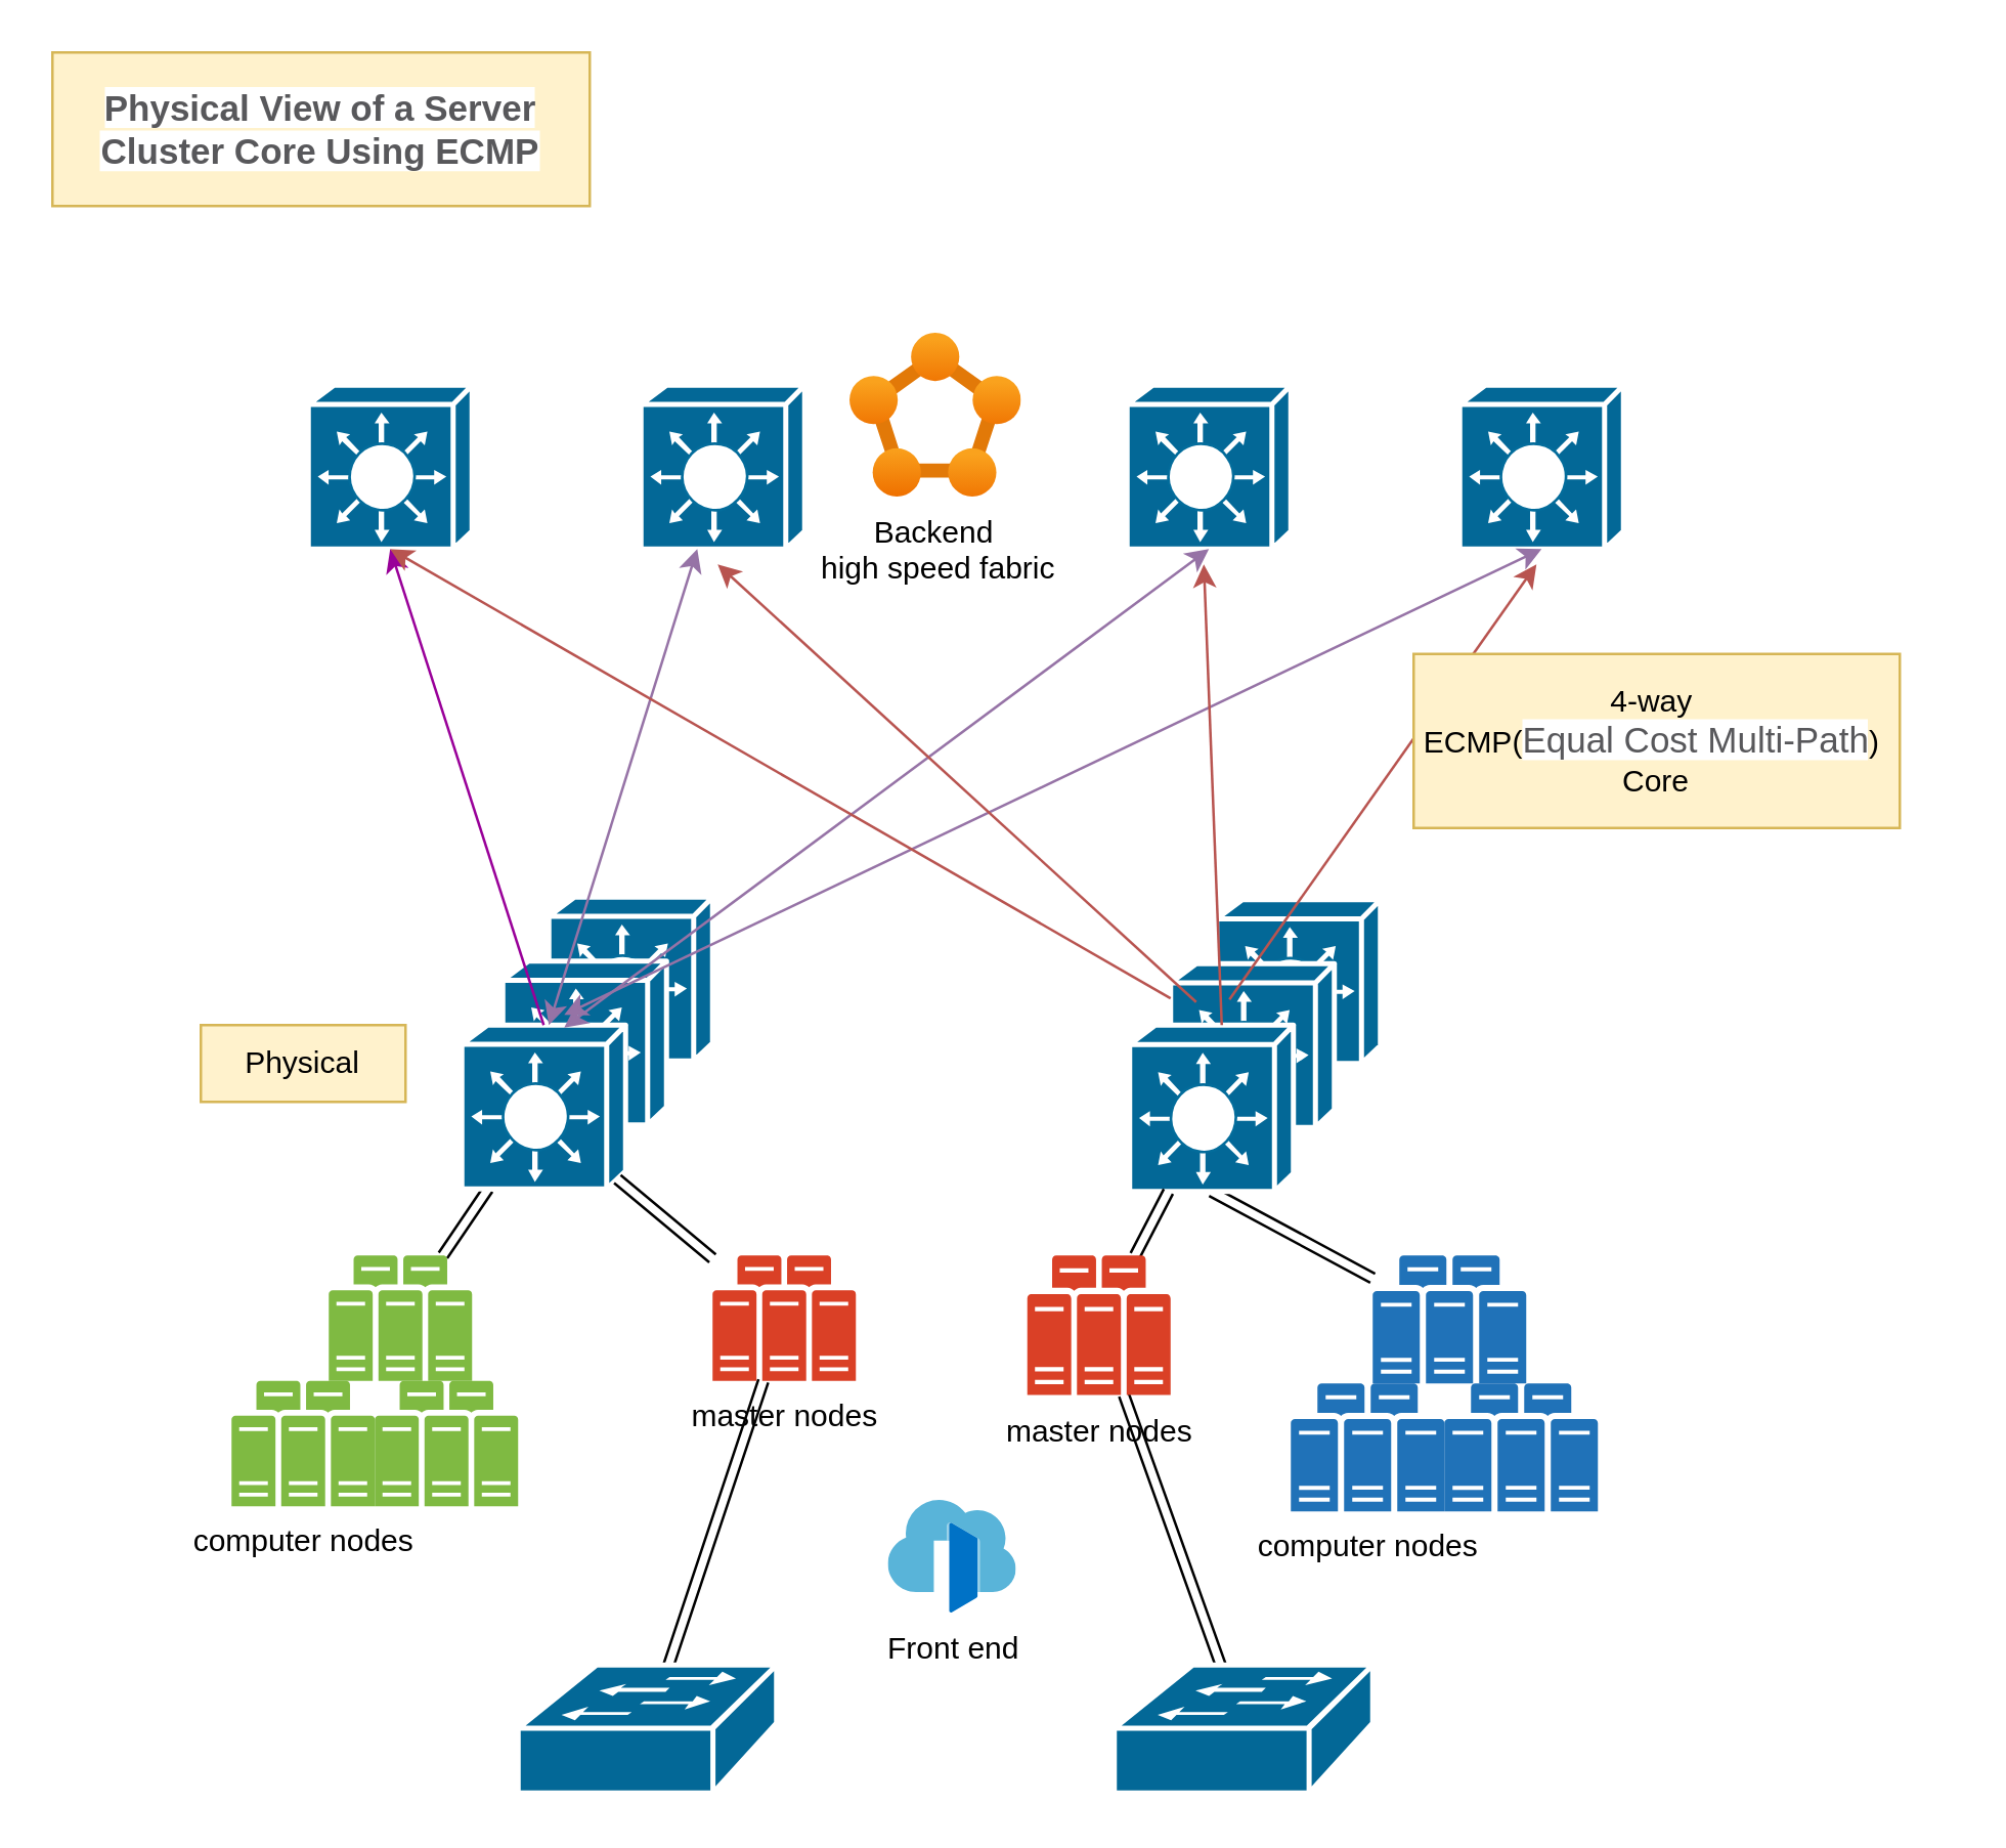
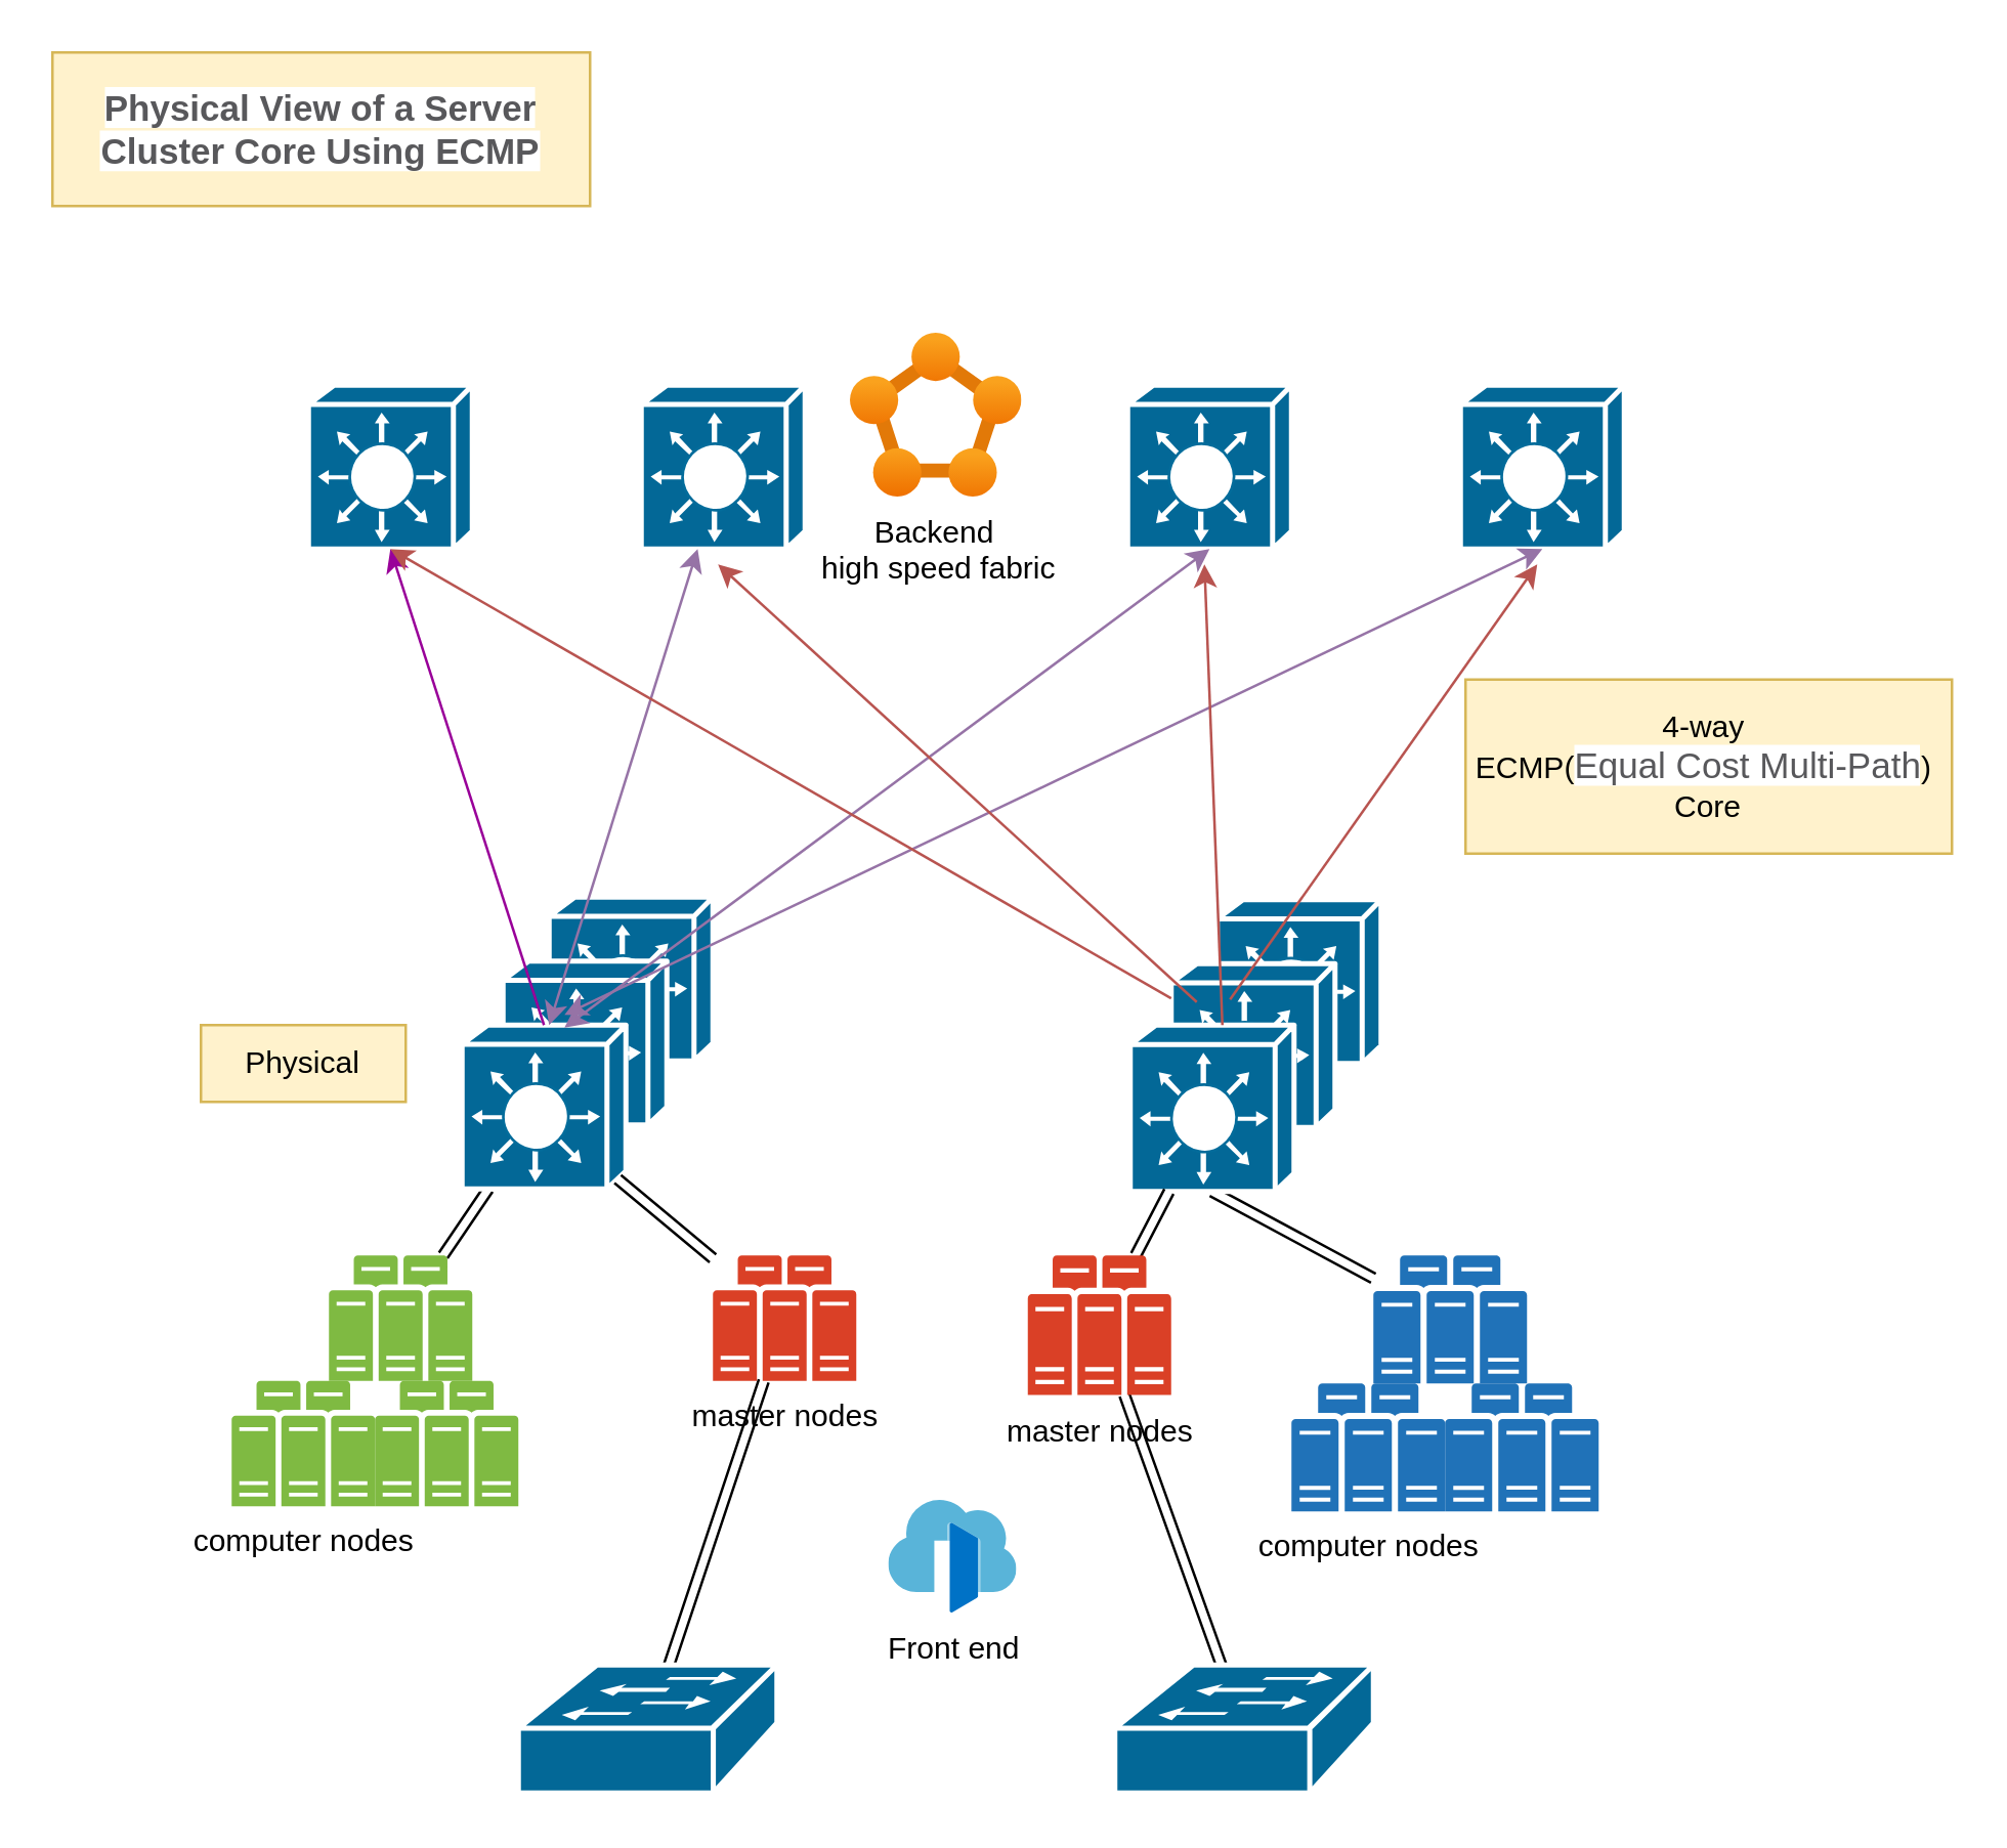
- <mxCell id="24" value="4-way&amp;nbsp;&lt;br&gt;ECMP(&lt;span style=&quot;color: rgb(88, 88, 91); font-family: CiscoSans, Arial, sans-serif; font-size: 14px; text-align: start; text-indent: -10px; background-color: rgb(255, 255, 255);&quot;&gt;Equal Cost Multi-Path&lt;/span&gt;)&amp;nbsp;&lt;br&gt;Core" style="text;html=1;strokeColor=#d6b656;fillColor=#fff2cc;align=center;verticalAlign=middle;whiteSpace=wrap;overflow=hidden;" vertex="1" parent="1"><mxGeometry x="552" y="255" width="190" height="68" as="geometry" /></mxCell>
+ <mxCell id="24" value="4-way&amp;nbsp;&lt;br&gt;ECMP(&lt;span style=&quot;color: rgb(88, 88, 91); font-family: CiscoSans, Arial, sans-serif; font-size: 14px; text-align: start; text-indent: -10px; background-color: rgb(255, 255, 255);&quot;&gt;Equal Cost Multi-Path&lt;/span&gt;)&amp;nbsp;&lt;br&gt;Core" style="text;html=1;strokeColor=#d6b656;fillColor=#fff2cc;align=center;verticalAlign=middle;whiteSpace=wrap;overflow=hidden;" vertex="1" parent="1"><mxGeometry x="572" y="265" width="190" height="68" as="geometry" /></mxCell>
